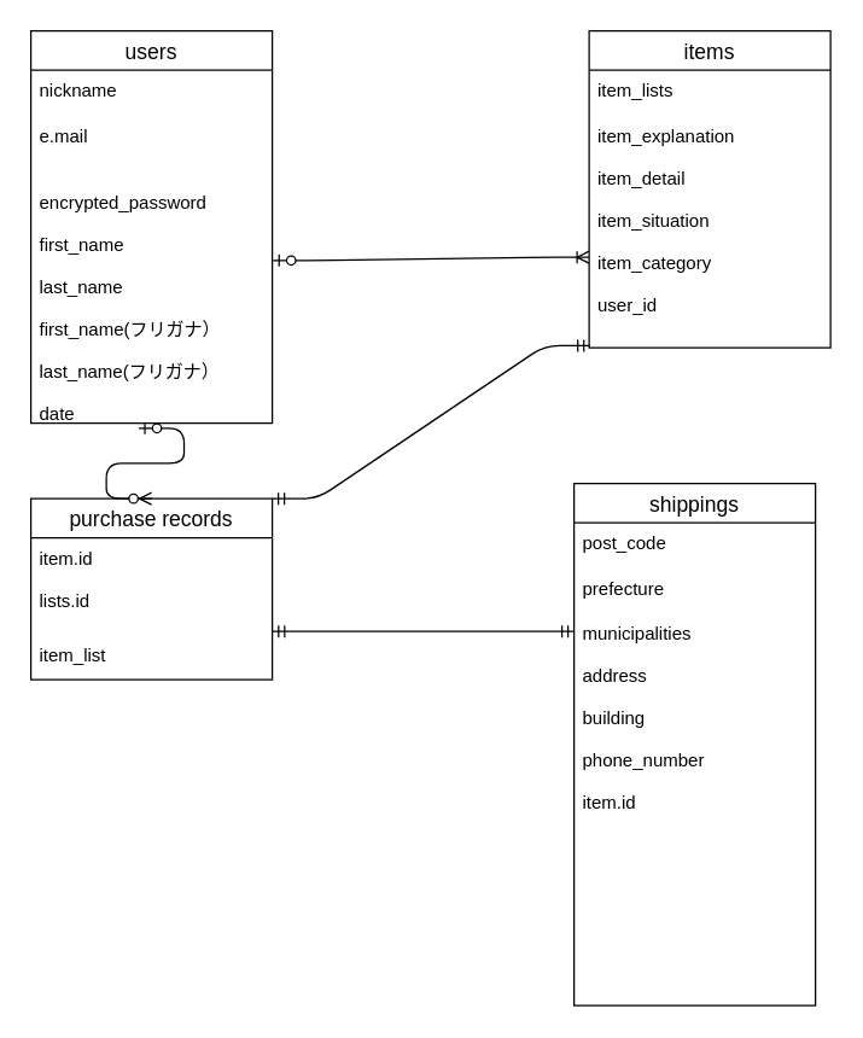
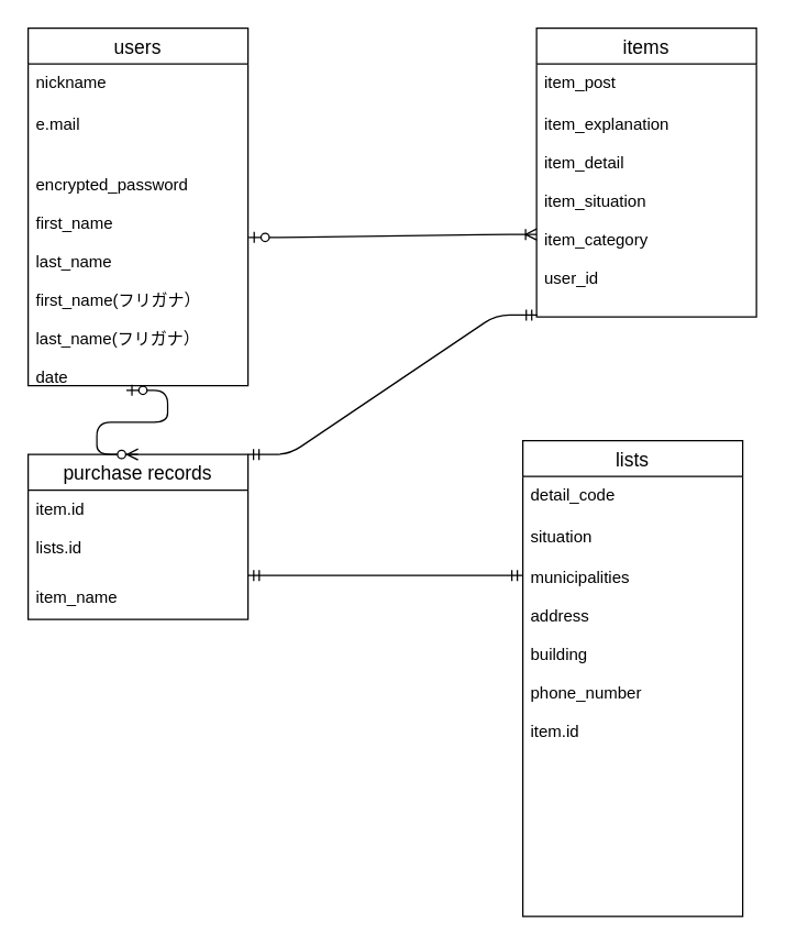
- <mxCell id="7" value="item_lists" style="text;strokeColor=none;fillColor=none;spacingLeft=4;spacingRight=4;overflow=hidden;rotatable=0;points=[[0,0.5],[1,0.5]];portConstraint=eastwest;fontSize=12;" parent="6" vertex="1"><mxGeometry y="26" width="160" height="30" as="geometry" /></mxCell>
+ <mxCell id="7" value="item_post" style="text;strokeColor=none;fillColor=none;spacingLeft=4;spacingRight=4;overflow=hidden;rotatable=0;points=[[0,0.5],[1,0.5]];portConstraint=eastwest;fontSize=12;" parent="6" vertex="1"><mxGeometry y="26" width="160" height="30" as="geometry" /></mxCell>
- <mxCell id="12" value="shippings" style="swimlane;fontStyle=0;childLayout=stackLayout;horizontal=1;startSize=26;horizontalStack=0;resizeParent=1;resizeParentMax=0;resizeLast=0;collapsible=1;marginBottom=0;align=center;fontSize=14;" parent="1" vertex="1"><mxGeometry x="380" y="320" width="160" height="346" as="geometry" /></mxCell>
+ <mxCell id="12" value="lists" style="swimlane;fontStyle=0;childLayout=stackLayout;horizontal=1;startSize=26;horizontalStack=0;resizeParent=1;resizeParentMax=0;resizeLast=0;collapsible=1;marginBottom=0;align=center;fontSize=14;" parent="1" vertex="1"><mxGeometry x="380" y="320" width="160" height="346" as="geometry" /></mxCell>
- <mxCell id="13" value="post_code&#10;" style="text;strokeColor=none;fillColor=none;spacingLeft=4;spacingRight=4;overflow=hidden;rotatable=0;points=[[0,0.5],[1,0.5]];portConstraint=eastwest;fontSize=12;" parent="12" vertex="1"><mxGeometry y="26" width="160" height="30" as="geometry" /></mxCell>
+ <mxCell id="13" value="detail_code&#10;" style="text;strokeColor=none;fillColor=none;spacingLeft=4;spacingRight=4;overflow=hidden;rotatable=0;points=[[0,0.5],[1,0.5]];portConstraint=eastwest;fontSize=12;" parent="12" vertex="1"><mxGeometry y="26" width="160" height="30" as="geometry" /></mxCell>
- <mxCell id="14" value="prefecture" style="text;strokeColor=none;fillColor=none;spacingLeft=4;spacingRight=4;overflow=hidden;rotatable=0;points=[[0,0.5],[1,0.5]];portConstraint=eastwest;fontSize=12;" parent="12" vertex="1"><mxGeometry y="56" width="160" height="30" as="geometry" /></mxCell>
+ <mxCell id="14" value="situation" style="text;strokeColor=none;fillColor=none;spacingLeft=4;spacingRight=4;overflow=hidden;rotatable=0;points=[[0,0.5],[1,0.5]];portConstraint=eastwest;fontSize=12;" parent="12" vertex="1"><mxGeometry y="56" width="160" height="30" as="geometry" /></mxCell>
- <mxCell id="11" value="item_list" style="text;strokeColor=none;fillColor=none;spacingLeft=4;spacingRight=4;overflow=hidden;rotatable=0;points=[[0,0.5],[1,0.5]];portConstraint=eastwest;fontSize=12;" parent="9" vertex="1"><mxGeometry y="90" width="160" height="30" as="geometry" /></mxCell>
+ <mxCell id="11" value="item_name" style="text;strokeColor=none;fillColor=none;spacingLeft=4;spacingRight=4;overflow=hidden;rotatable=0;points=[[0,0.5],[1,0.5]];portConstraint=eastwest;fontSize=12;" parent="9" vertex="1"><mxGeometry y="90" width="160" height="30" as="geometry" /></mxCell>
